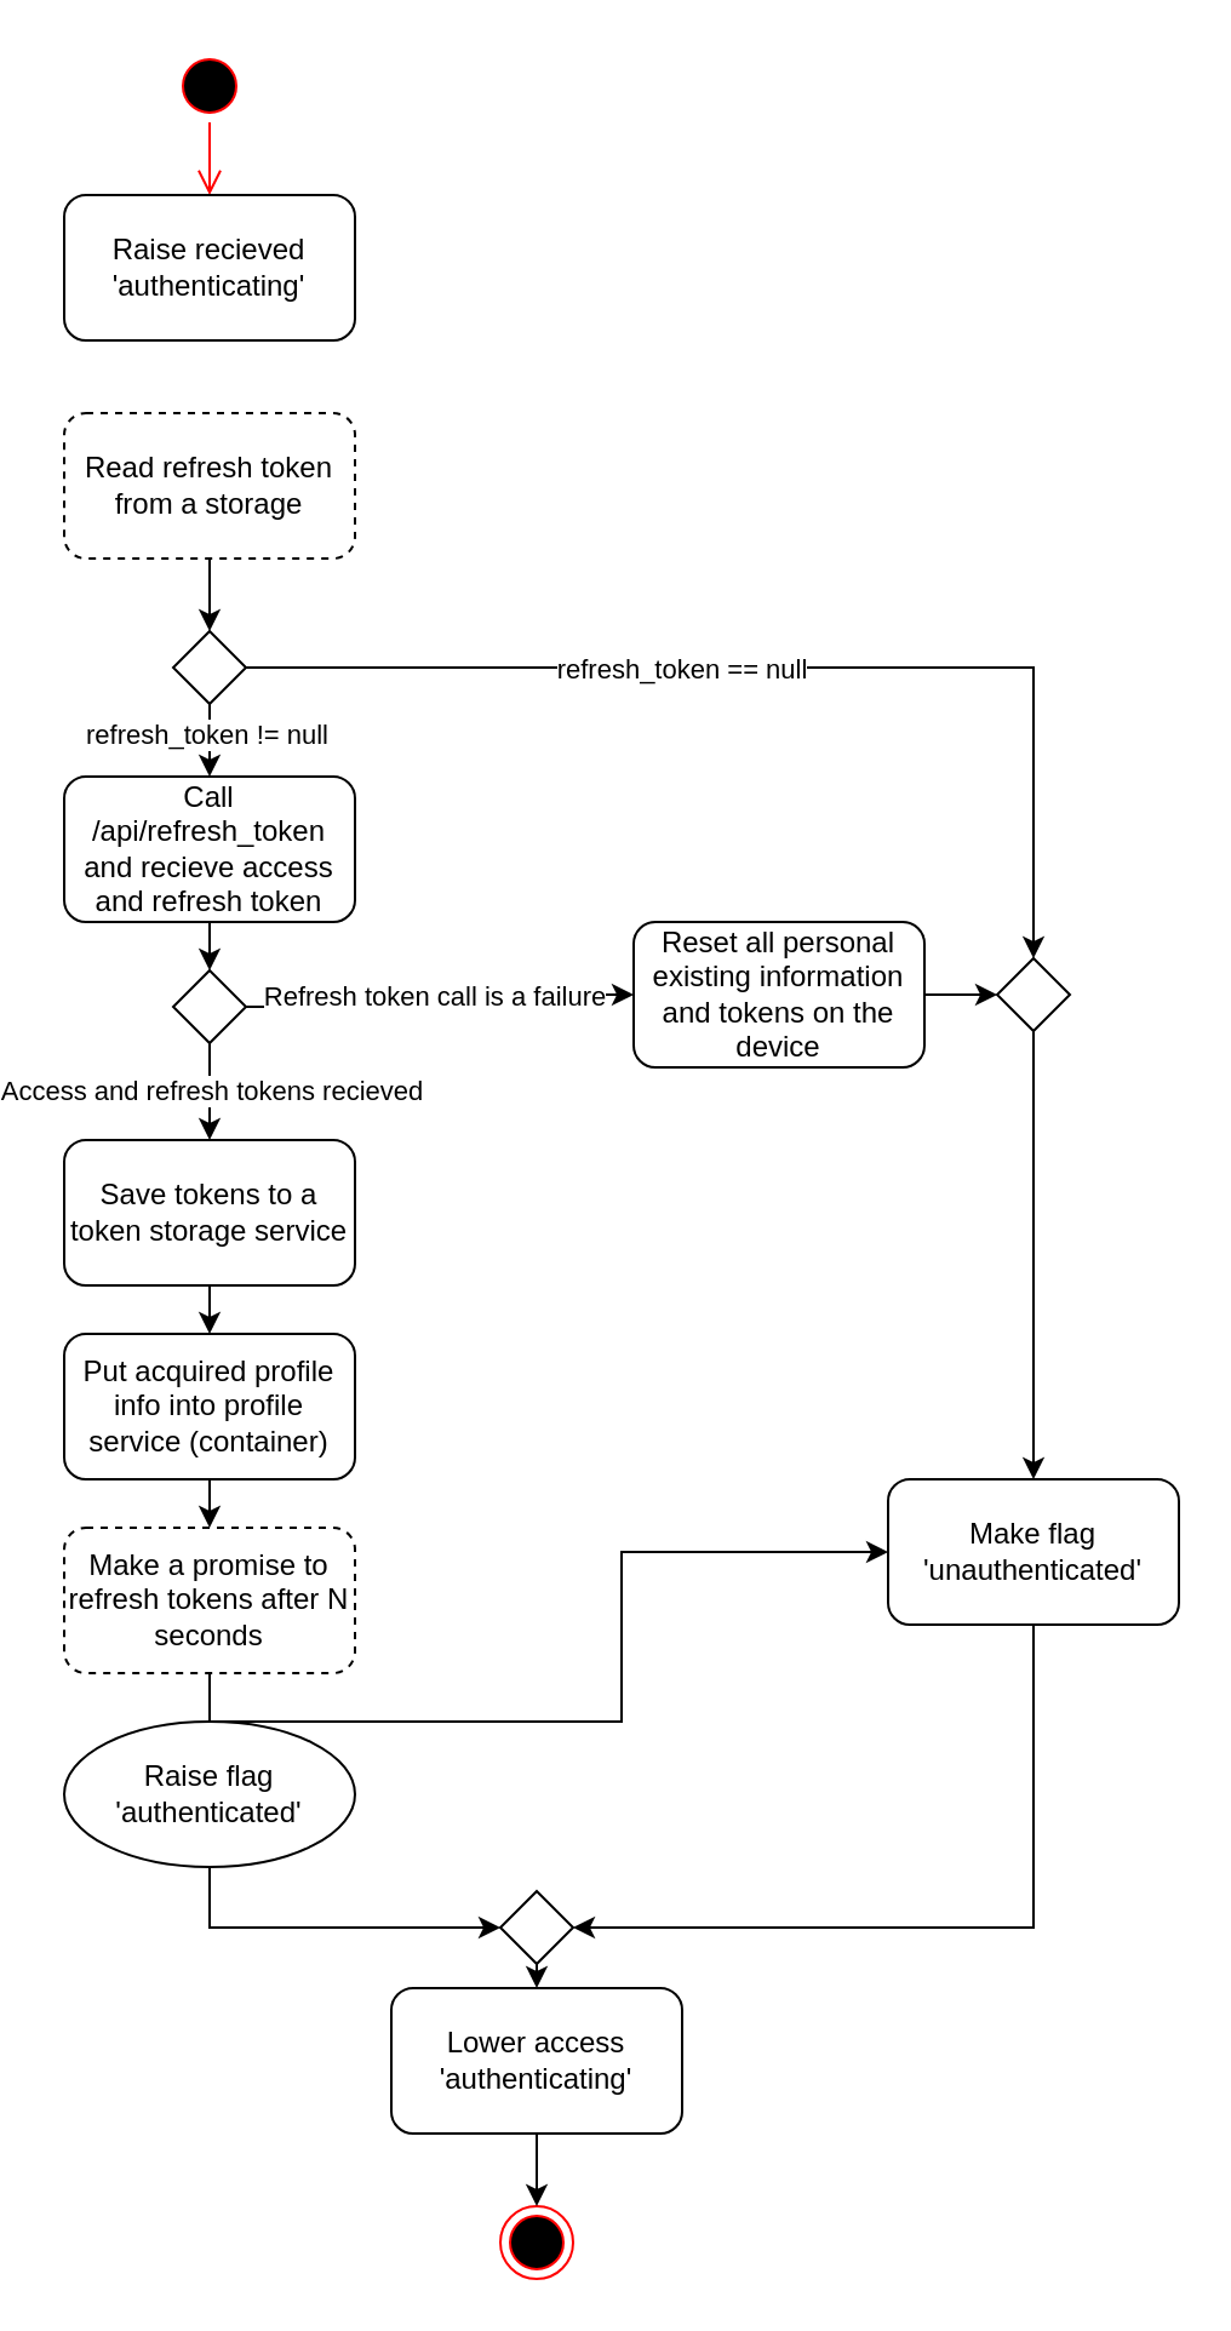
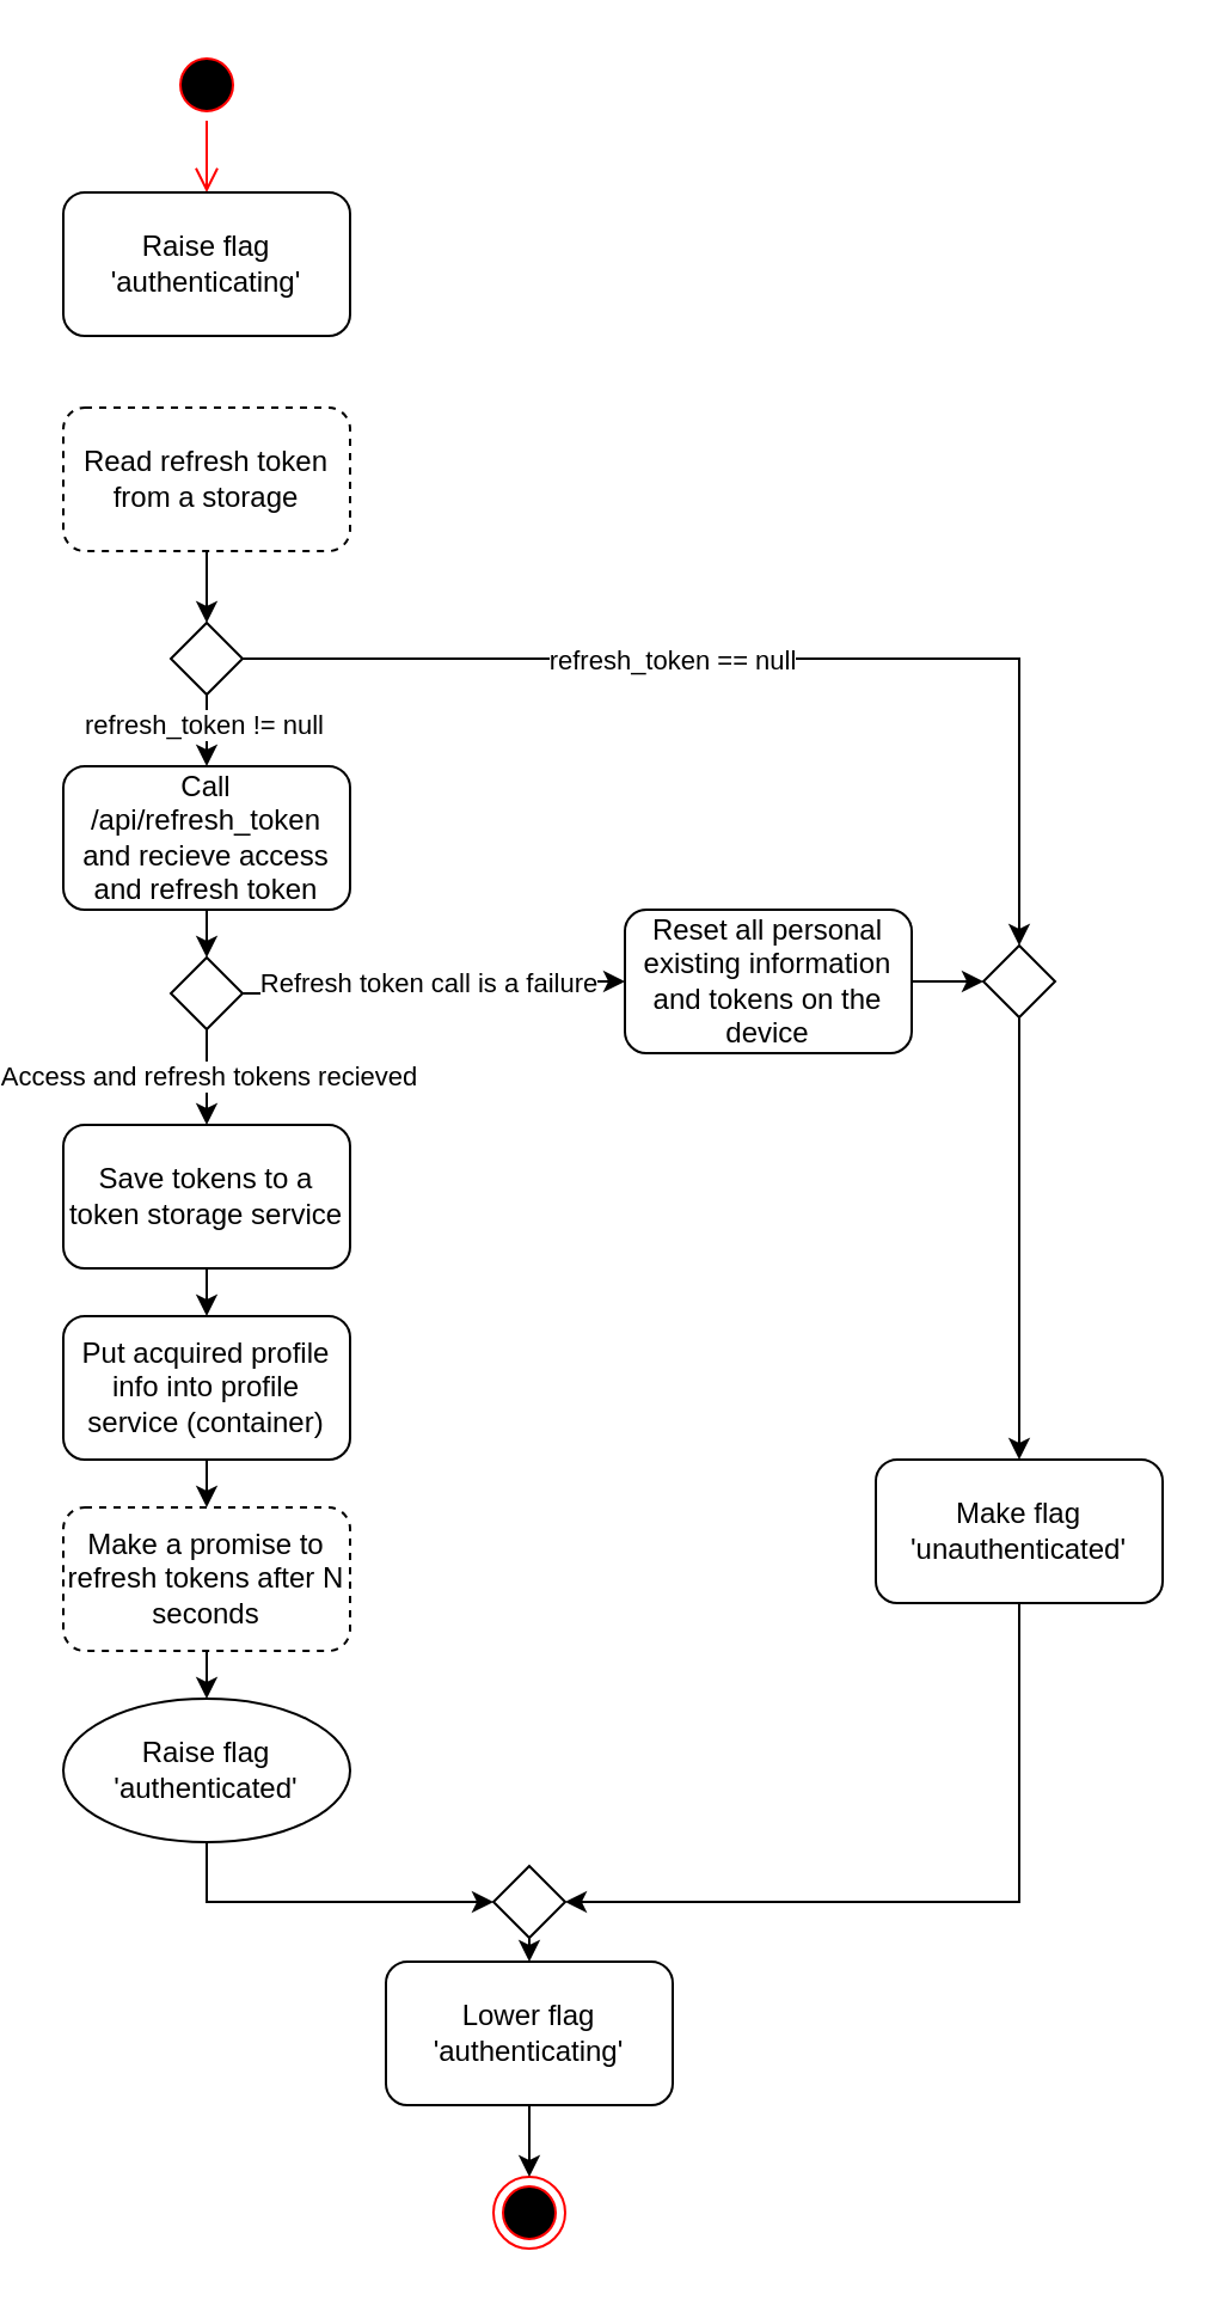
- <mxCell id="14" value="Raise recieved 'authenticating'" style="rounded=1;whiteSpace=wrap;html=1;" vertex="1" parent="1"><mxGeometry x="20" y="80" width="120" height="60" as="geometry" /></mxCell>
+ <mxCell id="14" value="Raise flag 'authenticating'" style="rounded=1;whiteSpace=wrap;html=1;" vertex="1" parent="1"><mxGeometry x="20" y="80" width="120" height="60" as="geometry" /></mxCell>
- <mxCell id="36" style="edgeStyle=orthogonalEdgeStyle;rounded=0;orthogonalLoop=1;jettySize=auto;html=1;exitX=0.5;exitY=1;exitDx=0;exitDy=0;" edge="1" parent="1" source="37" target="12"><mxGeometry relative="1" as="geometry" /></mxCell>
+ <mxCell id="36" style="edgeStyle=orthogonalEdgeStyle;rounded=0;orthogonalLoop=1;jettySize=auto;html=1;exitX=0.5;exitY=1;exitDx=0;exitDy=0;entryX=0.5;entryY=0;entryDx=0;entryDy=0;" edge="1" parent="1" source="37" target="33"><mxGeometry relative="1" as="geometry" /></mxCell>
- <mxCell id="16" value="Lower access 'authenticating'" style="rounded=1;whiteSpace=wrap;html=1;" vertex="1" parent="1"><mxGeometry x="155" y="820" width="120" height="60" as="geometry" /></mxCell>
+ <mxCell id="16" value="Lower flag 'authenticating'" style="rounded=1;whiteSpace=wrap;html=1;" vertex="1" parent="1"><mxGeometry x="155" y="820" width="120" height="60" as="geometry" /></mxCell>
